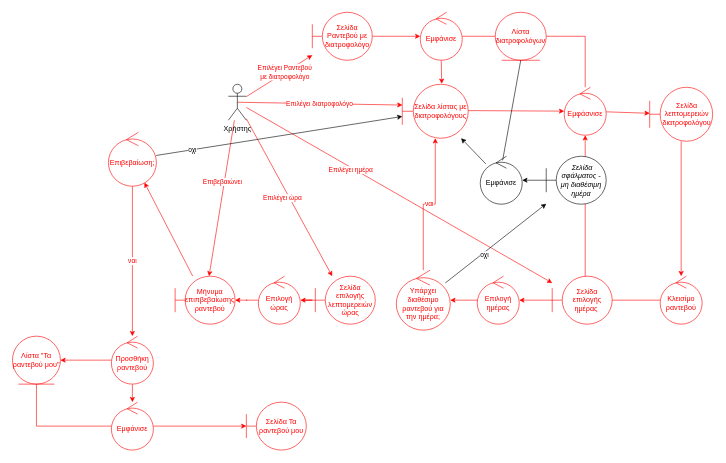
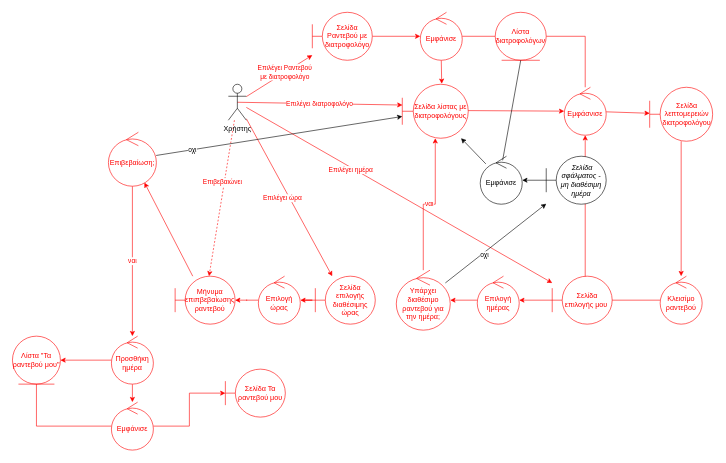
- <mxCell id="9" value="" style="rounded=0;orthogonalLoop=1;jettySize=auto;html=1;strokeColor=#FF0000;" parent="1" source="11" target="43" edge="1"><mxGeometry relative="1" as="geometry" /></mxCell>
+ <mxCell id="9" value="" style="rounded=0;orthogonalLoop=1;jettySize=auto;html=1;strokeColor=#FF0000;dashed=1;" parent="1" source="11" target="43" edge="1"><mxGeometry relative="1" as="geometry" /></mxCell>
- <mxCell id="39" value="&lt;font color=&quot;#ff0000&quot;&gt;Σελίδα επιλογής λεπτομερειών ώρας&lt;/font&gt;" style="shape=umlBoundary;whiteSpace=wrap;html=1;strokeColor=#FF0000;" parent="1" vertex="1"><mxGeometry x="525" y="460" width="100" height="80" as="geometry" /></mxCell>
+ <mxCell id="39" value="&lt;font color=&quot;#ff0000&quot;&gt;Σελίδα επιλογής διαθέσιμης ώρας&lt;/font&gt;" style="shape=umlBoundary;whiteSpace=wrap;html=1;strokeColor=#FF0000;" parent="1" vertex="1"><mxGeometry x="525" y="460" width="100" height="80" as="geometry" /></mxCell>
- <mxCell id="28" value="&lt;font color=&quot;#ff0000&quot;&gt;Σελίδα επιλογής ημέρας&amp;nbsp;&lt;/font&gt;" style="shape=umlBoundary;whiteSpace=wrap;html=1;strokeColor=#FF0000;" parent="1" vertex="1"><mxGeometry x="920" y="460" width="100" height="80" as="geometry" /></mxCell>
+ <mxCell id="28" value="&lt;font color=&quot;#ff0000&quot;&gt;Σελίδα επιλογής μου&amp;nbsp;&lt;/font&gt;" style="shape=umlBoundary;whiteSpace=wrap;html=1;strokeColor=#FF0000;" parent="1" vertex="1"><mxGeometry x="920" y="460" width="100" height="80" as="geometry" /></mxCell>
- <mxCell id="50" value="&lt;font color=&quot;#ff0000&quot;&gt;Προσθήκη ραντεβού&lt;/font&gt;" style="ellipse;shape=umlControl;whiteSpace=wrap;html=1;strokeColor=#FF0000;" parent="1" vertex="1"><mxGeometry x="185" y="560" width="70" height="80" as="geometry" /></mxCell>
+ <mxCell id="50" value="&lt;font color=&quot;#ff0000&quot;&gt;Προσθήκη ημέρα&lt;/font&gt;" style="ellipse;shape=umlControl;whiteSpace=wrap;html=1;strokeColor=#FF0000;" parent="1" vertex="1"><mxGeometry x="185" y="560" width="70" height="80" as="geometry" /></mxCell>
- <mxCell id="55" value="&lt;font color=&quot;#ff0000&quot;&gt;Σελίδα Τα ραντεβού μου&lt;/font&gt;" style="shape=umlBoundary;whiteSpace=wrap;html=1;strokeColor=#FF0000;" parent="1" vertex="1"><mxGeometry x="410" y="670" width="100" height="80" as="geometry" /></mxCell>
+ <mxCell id="55" value="&lt;font color=&quot;#ff0000&quot;&gt;Σελίδα Τα ραντεβού μου&lt;/font&gt;" style="shape=umlBoundary;whiteSpace=wrap;html=1;strokeColor=#FF0000;" parent="1" vertex="1"><mxGeometry x="375" y="615" width="100" height="80" as="geometry" /></mxCell>
